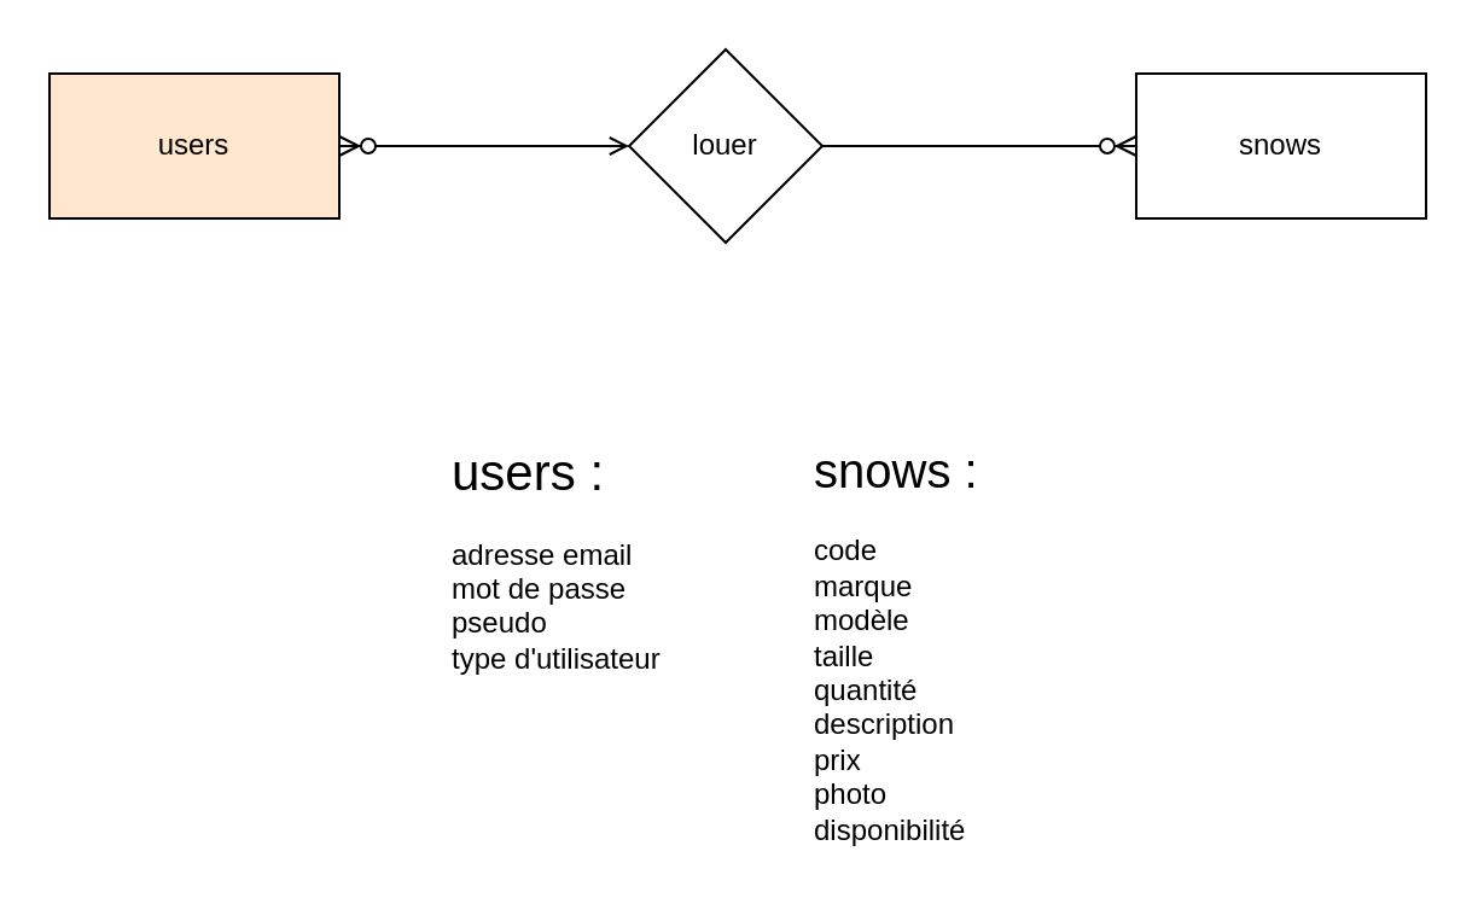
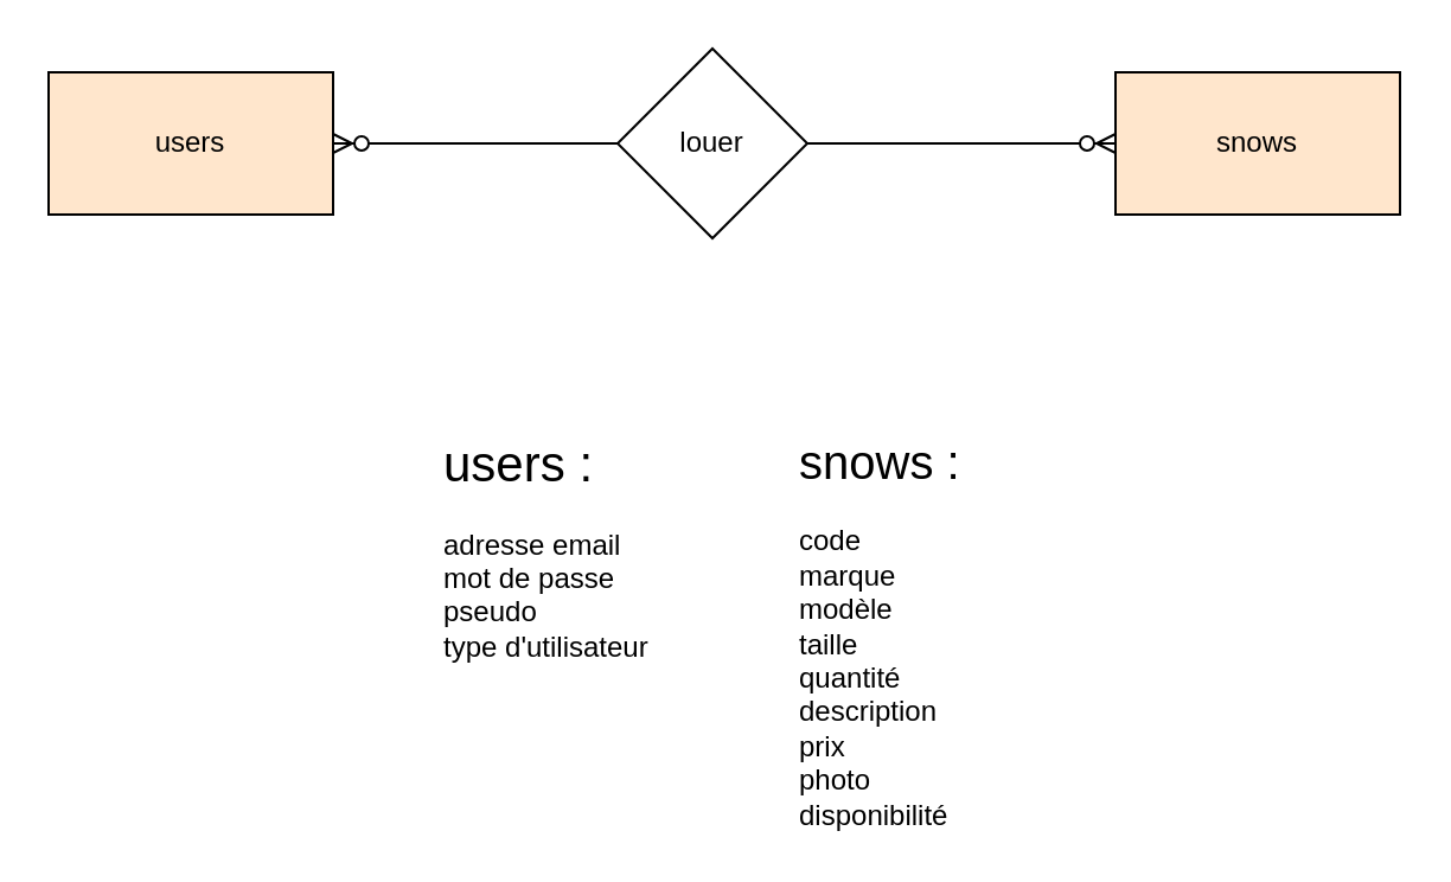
- <mxCell id="5" value="" style="endArrow=open;html=1;exitX=1;exitY=0.5;exitDx=0;exitDy=0;entryX=0;entryY=0.5;entryDx=0;entryDy=0;startArrow=ERzeroToMany;startFill=1;" edge="1" parent="1" source="3" target="4"><mxGeometry width="50" height="50" relative="1" as="geometry"><mxPoint x="160" y="100" as="sourcePoint" /><mxPoint x="210" y="50" as="targetPoint" /></mxGeometry></mxCell>
+ <mxCell id="5" value="" style="endArrow=none;html=1;exitX=1;exitY=0.5;exitDx=0;exitDy=0;entryX=0;entryY=0.5;entryDx=0;entryDy=0;startArrow=ERzeroToMany;startFill=1;" edge="1" parent="1" source="3" target="4"><mxGeometry width="50" height="50" relative="1" as="geometry"><mxPoint x="160" y="100" as="sourcePoint" /><mxPoint x="210" y="50" as="targetPoint" /></mxGeometry></mxCell>
- <mxCell id="2" value="snows" style="rounded=0;whiteSpace=wrap;html=1;" vertex="1" parent="1"><mxGeometry x="470" y="30" width="120" height="60" as="geometry" /></mxCell>
+ <mxCell id="2" value="snows" style="rounded=0;whiteSpace=wrap;html=1;fillColor=#ffe6cc;" vertex="1" parent="1"><mxGeometry x="470" y="30" width="120" height="60" as="geometry" /></mxCell>
